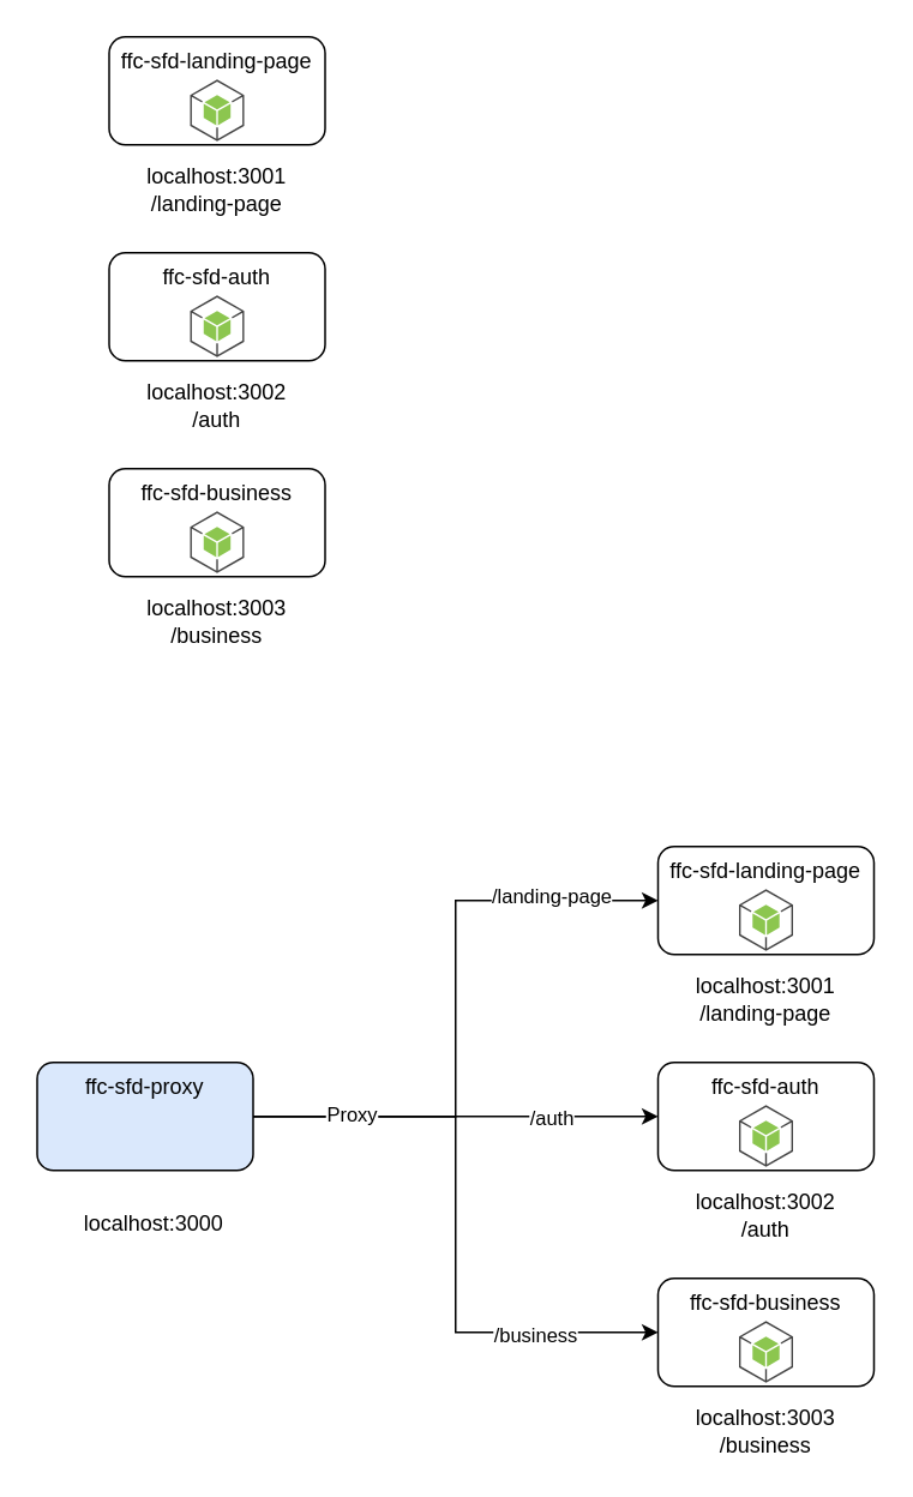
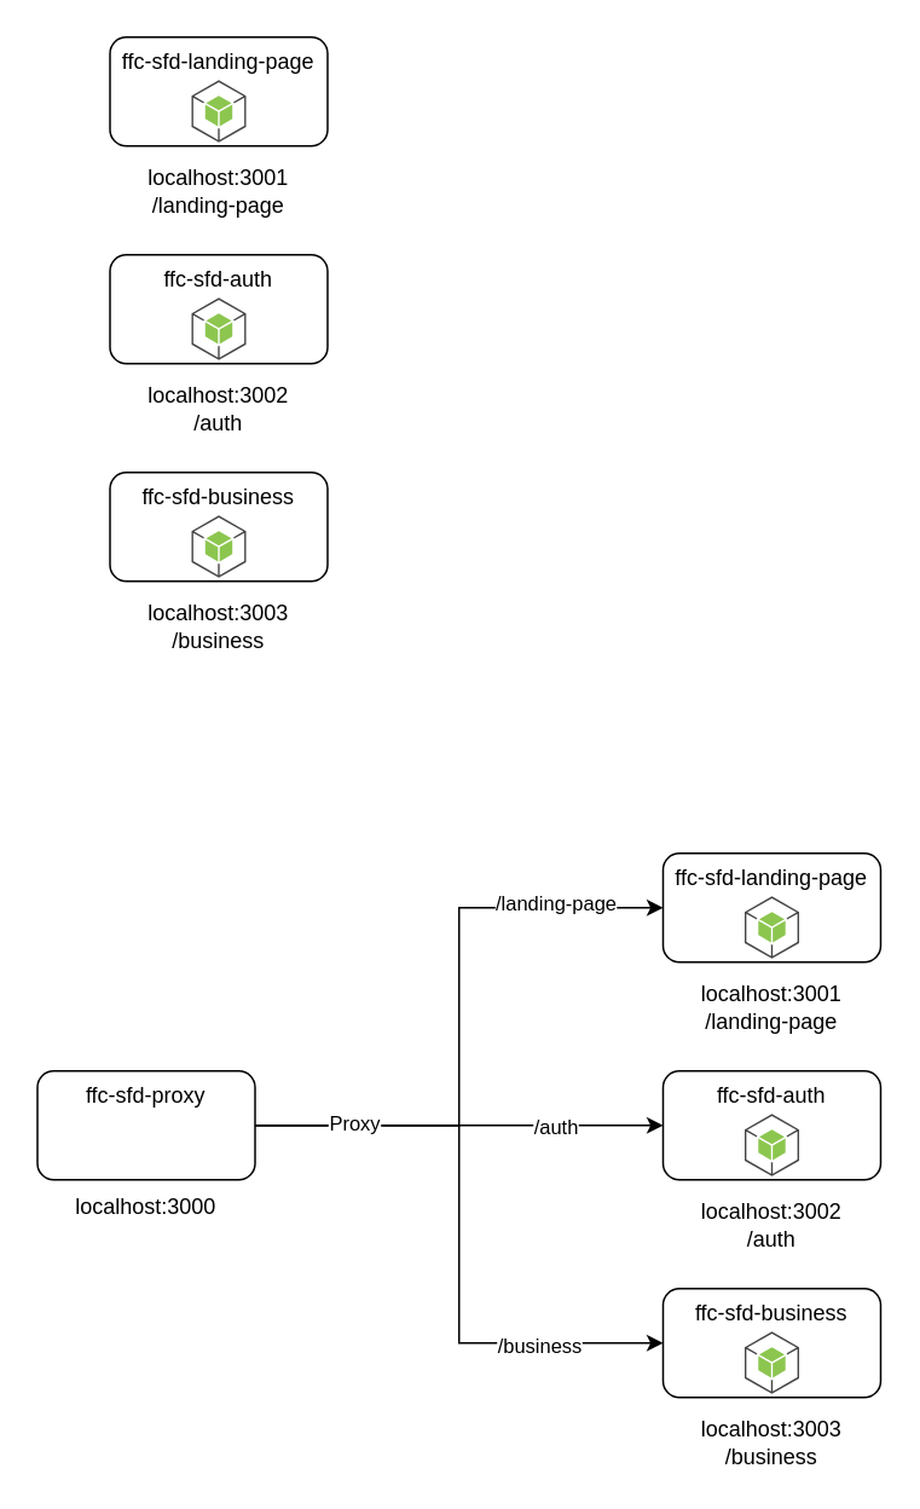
- <mxCell id="18" value="ffc-sfd-proxy" style="rounded=1;whiteSpace=wrap;html=1;verticalAlign=top;fillColor=#dae8fc;" vertex="1" parent="1"><mxGeometry x="20" y="590" width="120" height="60" as="geometry" /></mxCell>
+ <mxCell id="18" value="ffc-sfd-proxy" style="rounded=1;whiteSpace=wrap;html=1;verticalAlign=top;" vertex="1" parent="1"><mxGeometry x="20" y="590" width="120" height="60" as="geometry" /></mxCell>
- <mxCell id="19" value="localhost:3000" style="text;html=1;align=center;verticalAlign=middle;whiteSpace=wrap;rounded=0;" vertex="1" parent="1"><mxGeometry x="55" y="665" width="60" height="30" as="geometry" /></mxCell>
+ <mxCell id="19" value="localhost:3000" style="text;html=1;align=center;verticalAlign=middle;whiteSpace=wrap;rounded=0;" vertex="1" parent="1"><mxGeometry x="50" y="650" width="60" height="30" as="geometry" /></mxCell>
